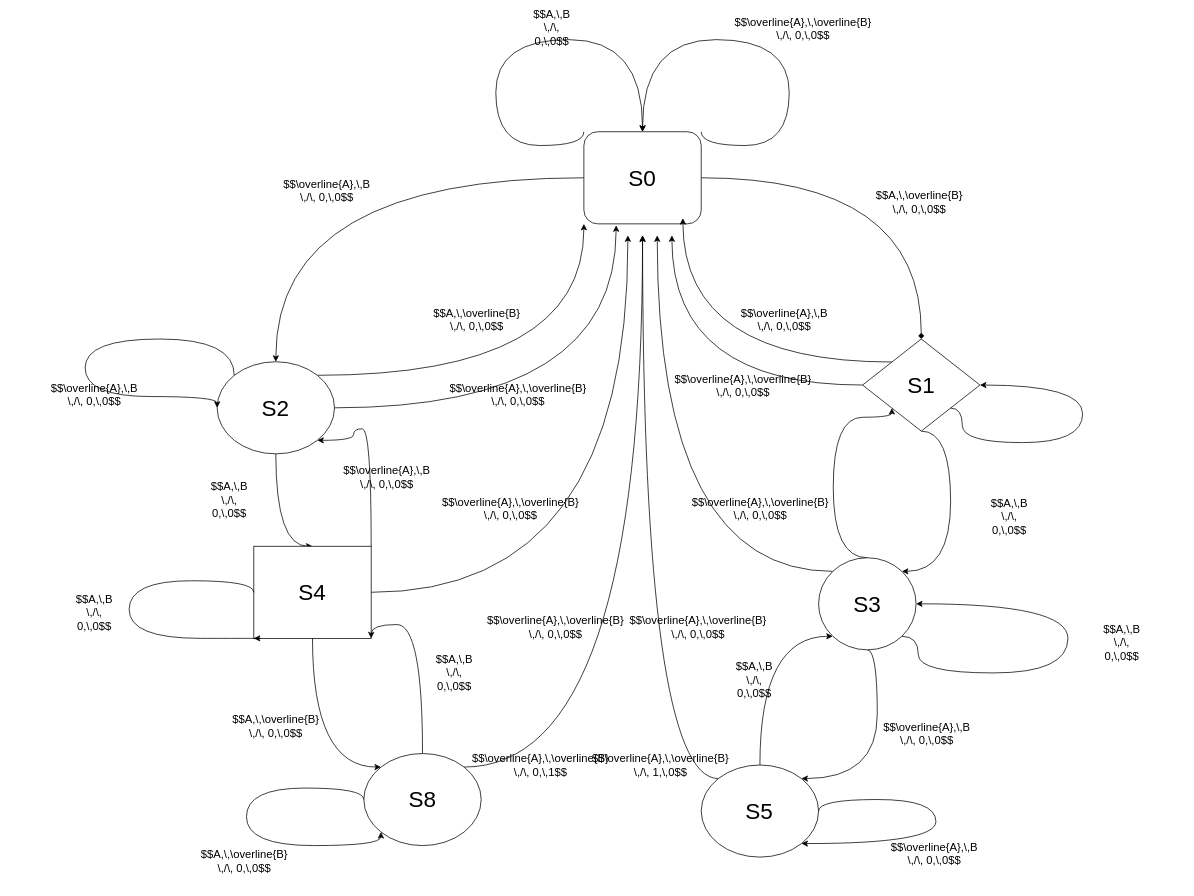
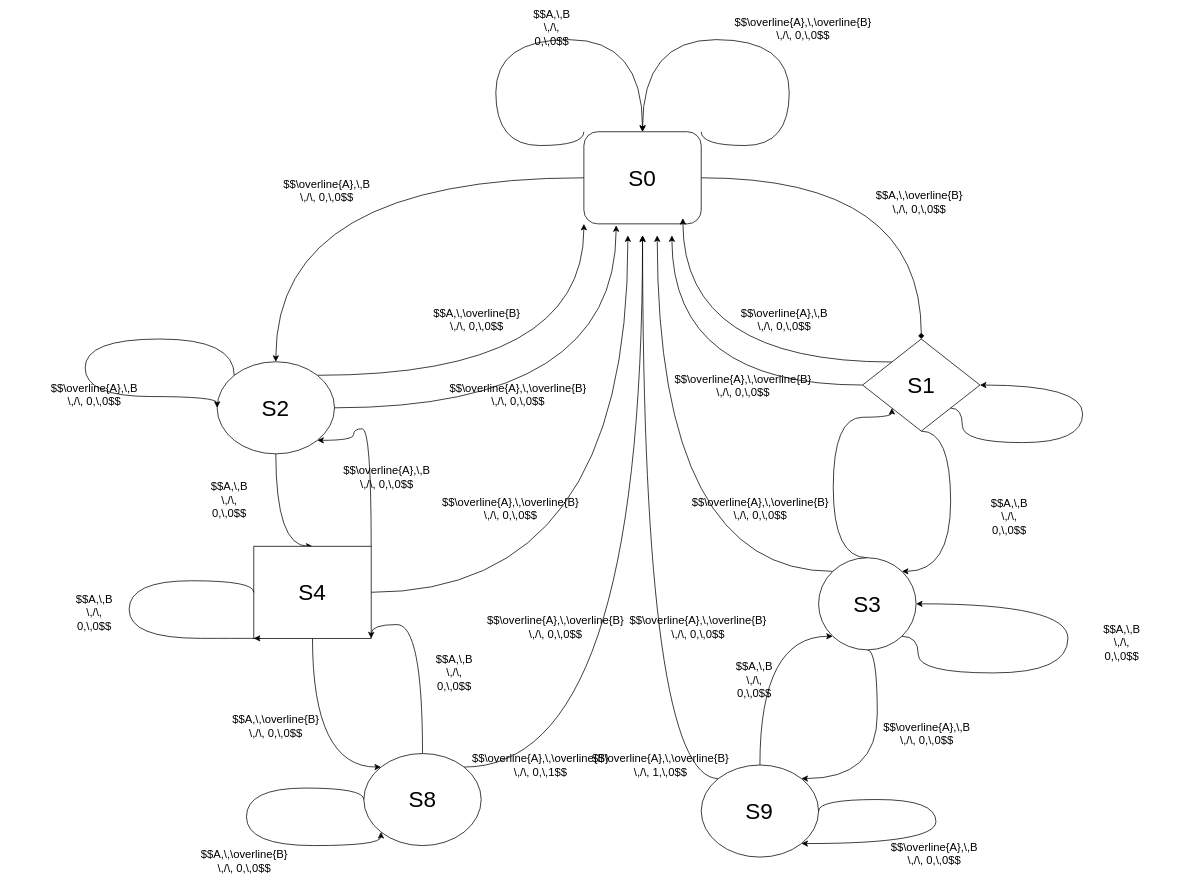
- <mxCell id="16" value="S5" style="ellipse;whiteSpace=wrap;html=1;strokeColor=default;align=center;verticalAlign=middle;fontFamily=Helvetica;fontSize=30;fontColor=default;fillColor=default;" vertex="1" parent="2"><mxGeometry x="821.471" y="967.183" width="156.471" height="122.817" as="geometry" /></mxCell>
+ <mxCell id="16" value="S9" style="ellipse;whiteSpace=wrap;html=1;strokeColor=default;align=center;verticalAlign=middle;fontFamily=Helvetica;fontSize=30;fontColor=default;fillColor=default;" vertex="1" parent="2"><mxGeometry x="821.471" y="967.183" width="156.471" height="122.817" as="geometry" /></mxCell>
